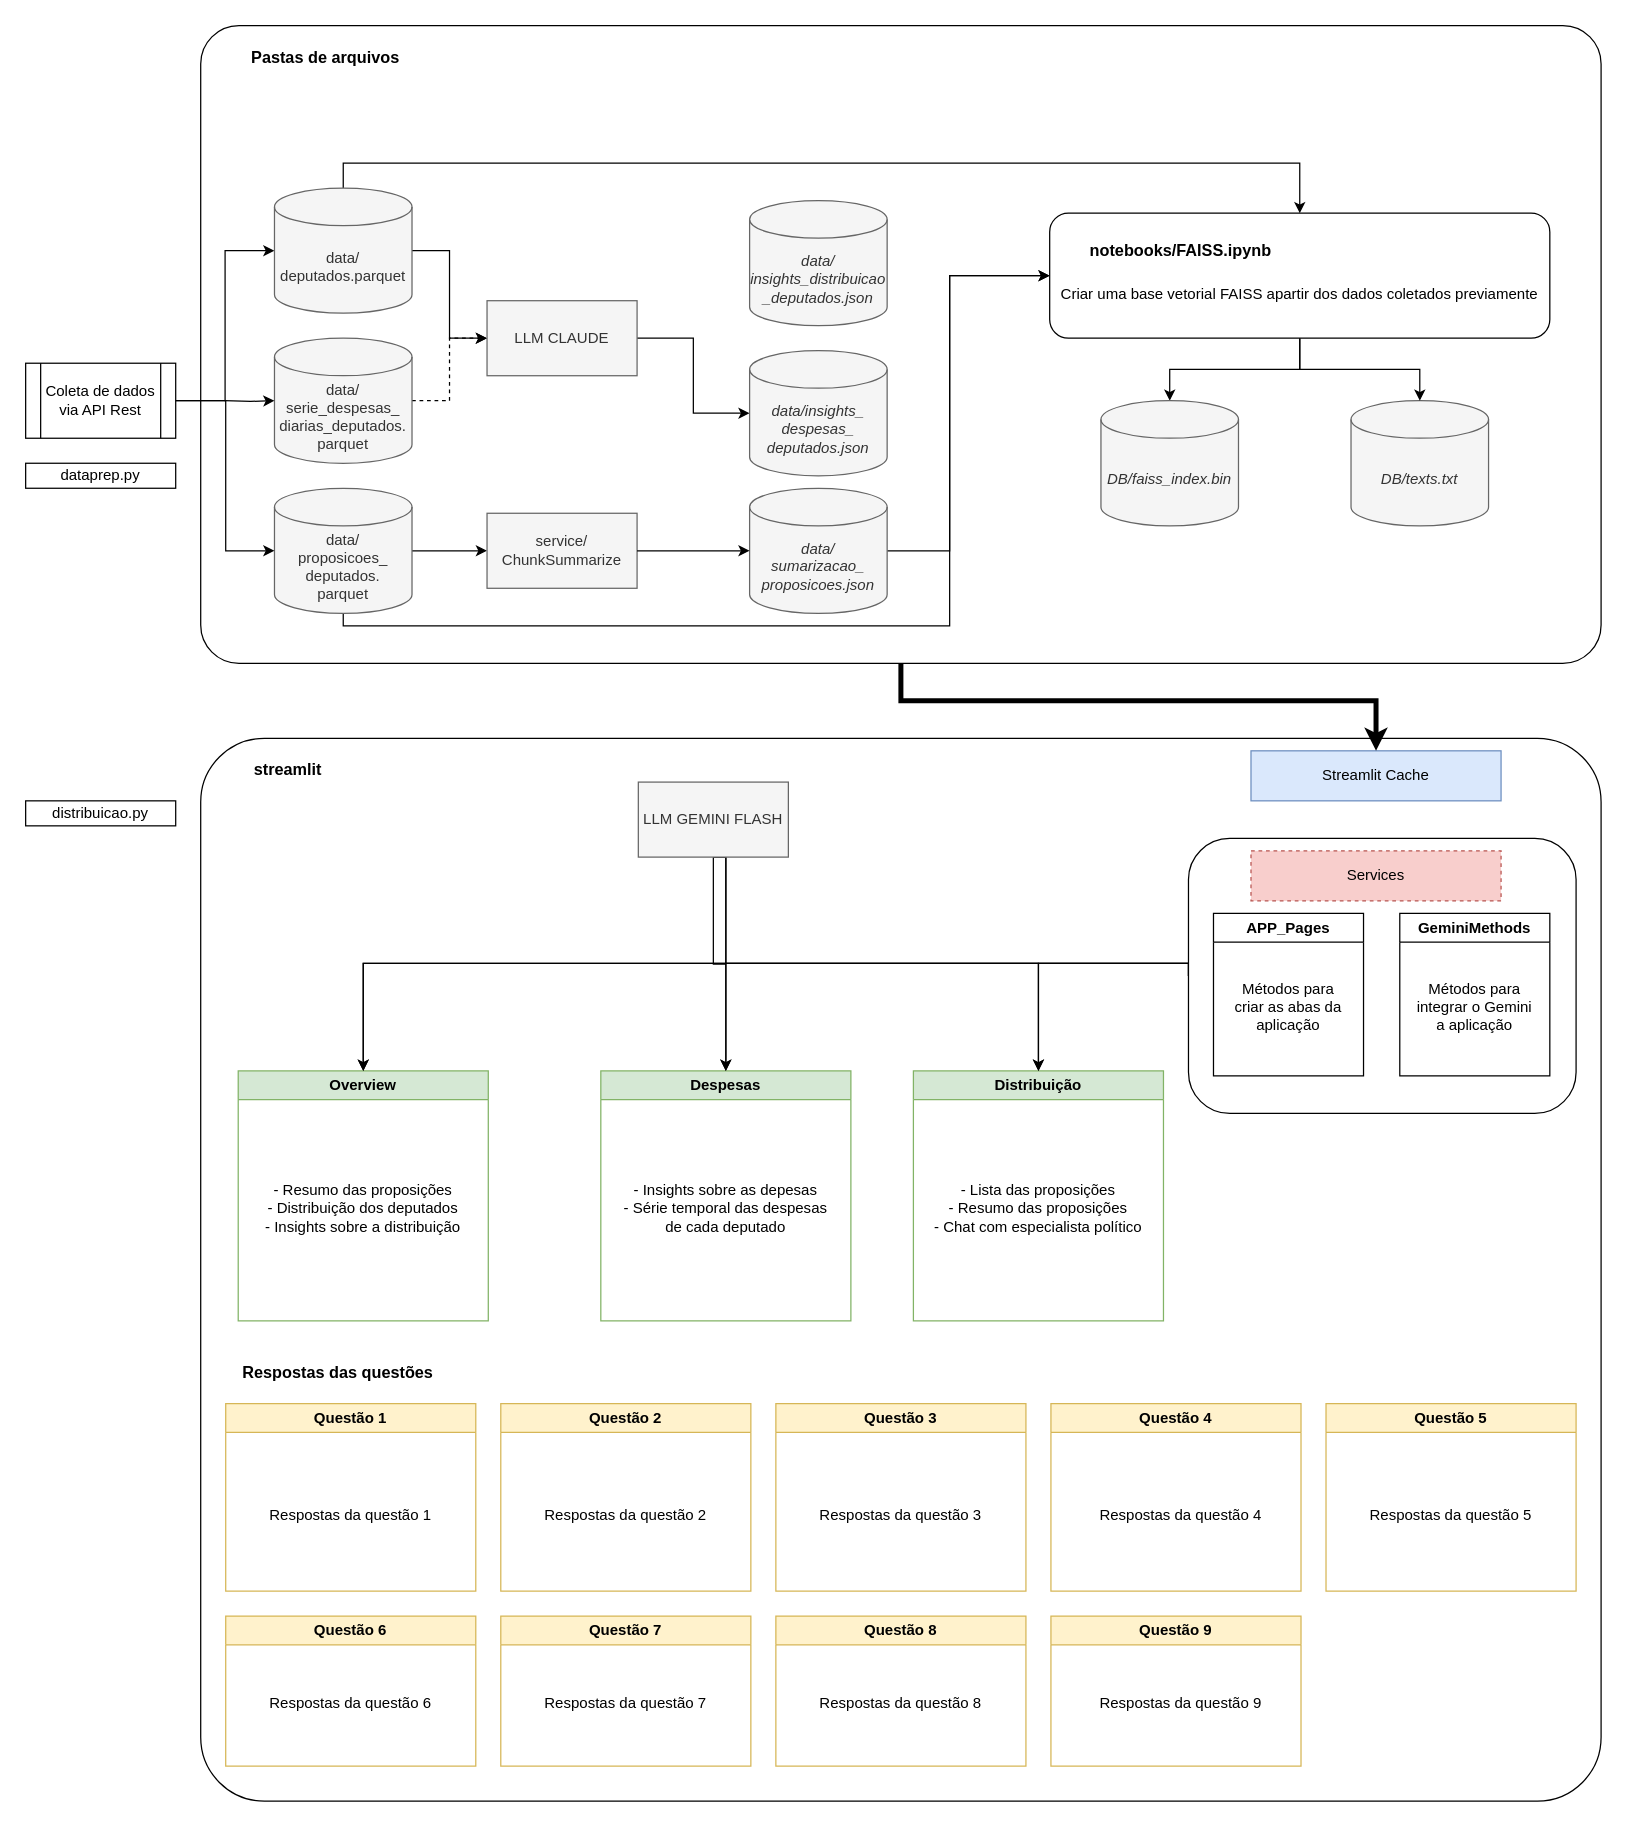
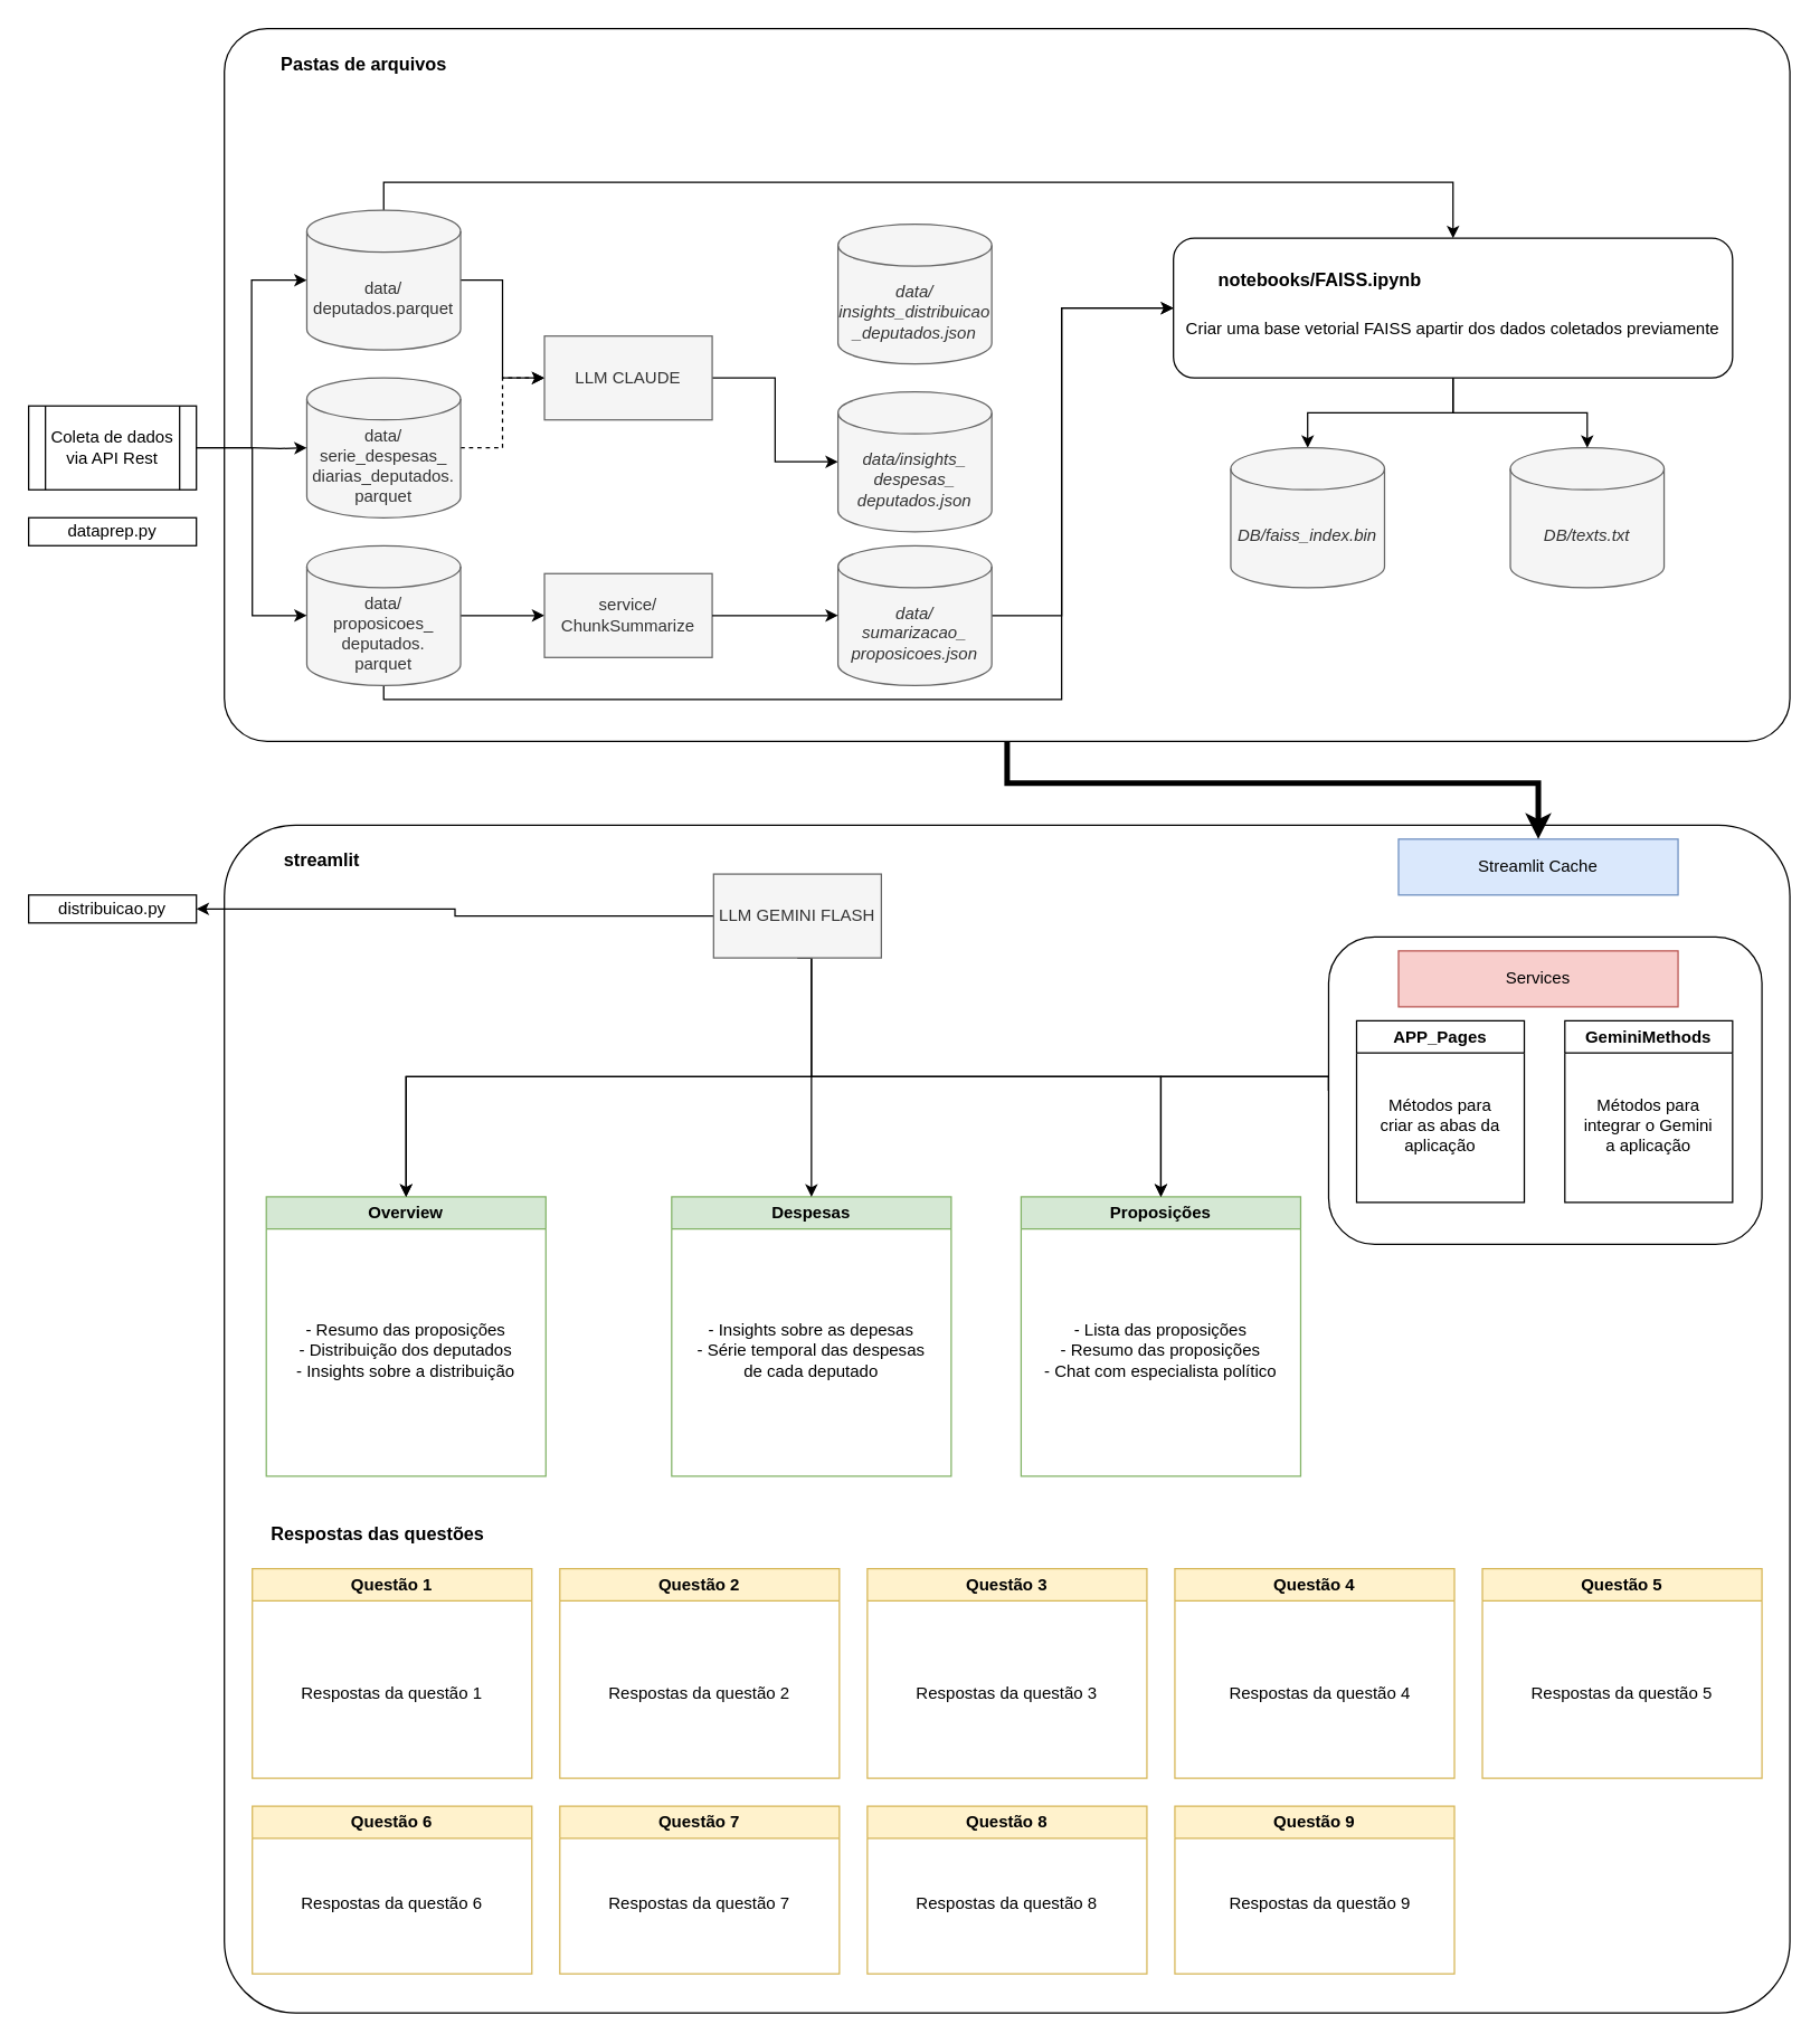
- <mxCell id="54" value="Services" style="rounded=0;whiteSpace=wrap;html=1;fillColor=#f8cecc;strokeColor=#b85450;dashed=1;" vertex="1" parent="1"><mxGeometry x="1000" y="680" width="200" height="40" as="geometry" /></mxCell>
+ <mxCell id="54" value="Services" style="rounded=0;whiteSpace=wrap;html=1;fillColor=#f8cecc;strokeColor=#b85450;" vertex="1" parent="1"><mxGeometry x="1000" y="680" width="200" height="40" as="geometry" /></mxCell>
- <mxCell id="70" style="edgeStyle=orthogonalEdgeStyle;rounded=0;orthogonalLoop=1;jettySize=auto;html=1;" edge="1" parent="1" source="73" target="14"><mxGeometry relative="1" as="geometry" /></mxCell>
+ <mxCell id="70" style="edgeStyle=orthogonalEdgeStyle;rounded=0;orthogonalLoop=1;jettySize=auto;html=1;" edge="1" parent="1" source="73" target="6"><mxGeometry relative="1" as="geometry" /></mxCell>
- <mxCell id="16" value="Distribuição" style="swimlane;whiteSpace=wrap;html=1;fillColor=#d5e8d4;strokeColor=#82b366;" parent="1" vertex="1"><mxGeometry x="730" y="856" width="200" height="200" as="geometry" /></mxCell>
+ <mxCell id="16" value="Proposições" style="swimlane;whiteSpace=wrap;html=1;fillColor=#d5e8d4;strokeColor=#82b366;" parent="1" vertex="1"><mxGeometry x="730" y="856" width="200" height="200" as="geometry" /></mxCell>
